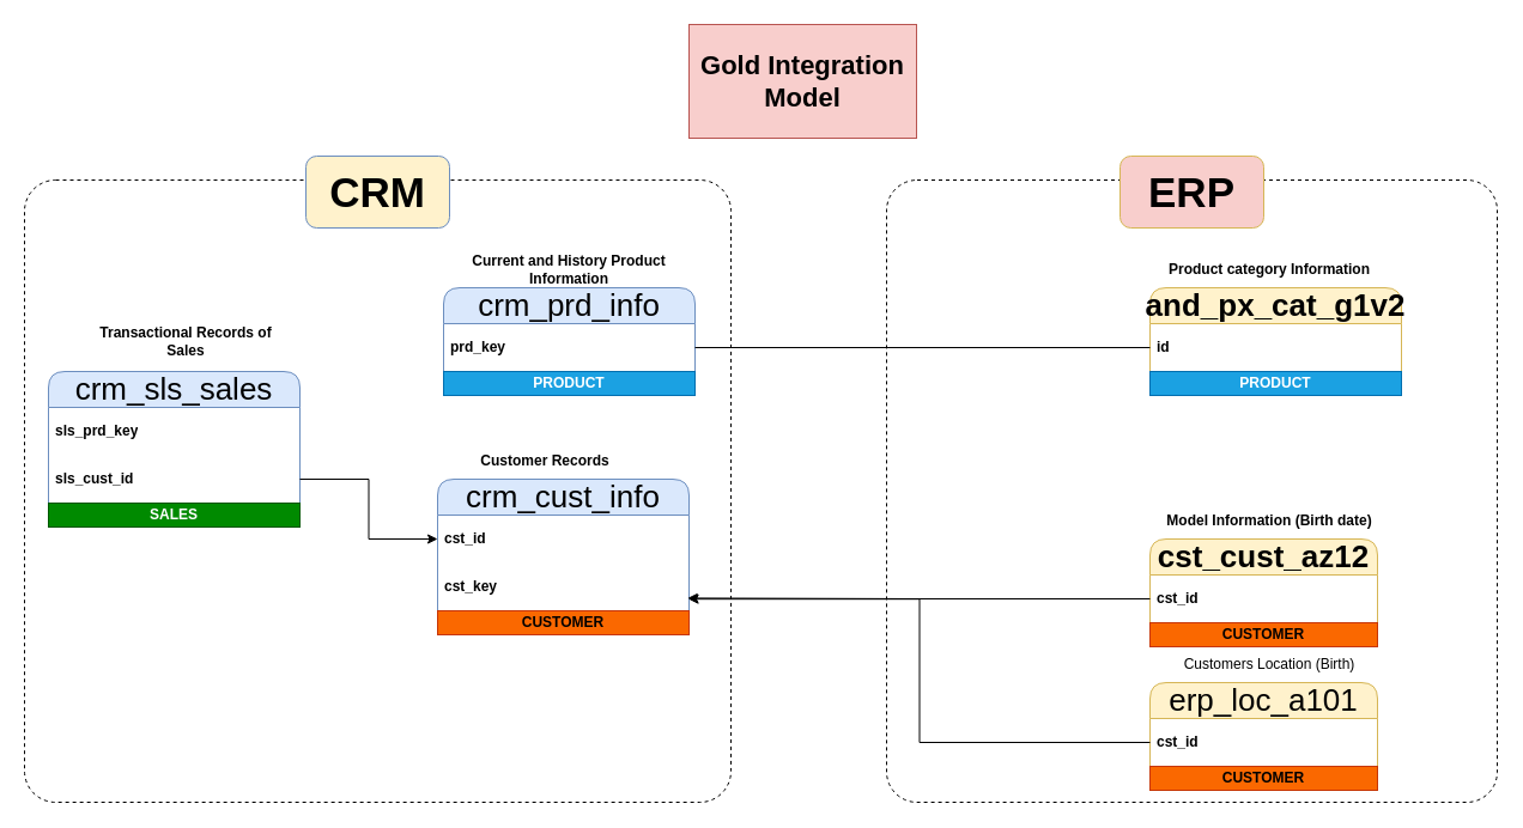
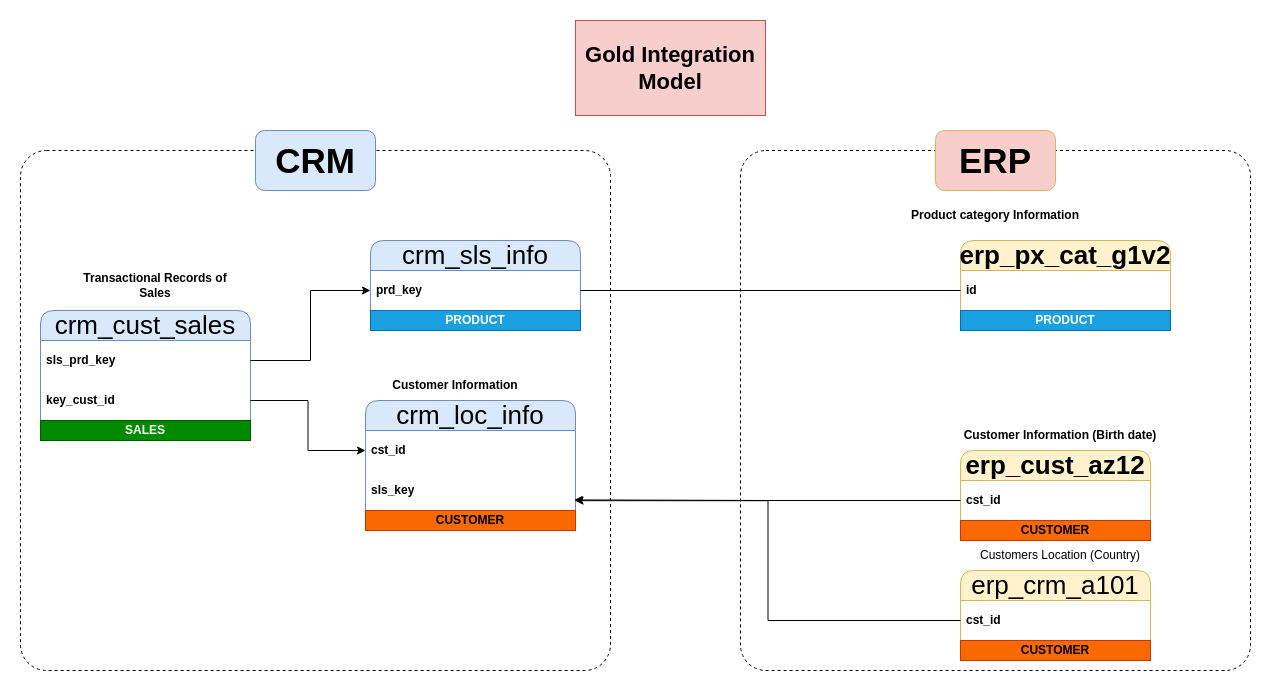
- <mxCell id="36" value="&lt;font style=&quot;font-size: 35px;&quot;&gt;&lt;b&gt;CRM&lt;/b&gt;&lt;/font&gt;" style="rounded=1;whiteSpace=wrap;html=1;fillColor=#fff2cc;strokeColor=#6c8ebf;" parent="1" vertex="1"><mxGeometry x="255" y="130" width="120" height="60" as="geometry" /></mxCell>
+ <mxCell id="36" value="&lt;font style=&quot;font-size: 35px;&quot;&gt;&lt;b&gt;CRM&lt;/b&gt;&lt;/font&gt;" style="rounded=1;whiteSpace=wrap;html=1;fillColor=#dae8fc;strokeColor=#6c8ebf;" parent="1" vertex="1"><mxGeometry x="255" y="130" width="120" height="60" as="geometry" /></mxCell>
- <mxCell id="13" value="Current and History Product Information" style="text;html=1;align=center;verticalAlign=middle;whiteSpace=wrap;rounded=1;fillColor=none;strokeColor=none;fontStyle=1" parent="1" vertex="1"><mxGeometry x="370" y="210" width="210" height="30" as="geometry" /></mxCell>
- <mxCell id="34" value="Product category Information" style="text;html=1;align=center;verticalAlign=middle;whiteSpace=wrap;rounded=1;fillColor=none;strokeColor=none;fontStyle=1" parent="1" vertex="1"><mxGeometry x="960" y="210" width="200" height="30" as="geometry" /></mxCell>
+ <mxCell id="34" value="Product category Information" style="text;html=1;align=center;verticalAlign=middle;whiteSpace=wrap;rounded=1;fillColor=none;strokeColor=none;fontStyle=1" parent="1" vertex="1"><mxGeometry x="895" y="200" width="200" height="30" as="geometry" /></mxCell>
- <mxCell id="10" value="crm_prd_info" style="swimlane;fontStyle=0;childLayout=stackLayout;horizontal=1;startSize=30;horizontalStack=0;resizeParent=1;resizeParentMax=0;resizeLast=0;collapsible=1;marginBottom=0;whiteSpace=wrap;html=1;rounded=1;fillColor=#dae8fc;strokeColor=#6c8ebf;fontSize=26;shadow=0;gradientColor=none;swimlaneFillColor=none;" parent="1" vertex="1"><mxGeometry x="370" y="240" width="210" height="90" as="geometry"><mxRectangle x="90" y="400" width="200" height="40" as="alternateBounds" /></mxGeometry></mxCell>
+ <mxCell id="10" value="crm_sls_info" style="swimlane;fontStyle=0;childLayout=stackLayout;horizontal=1;startSize=30;horizontalStack=0;resizeParent=1;resizeParentMax=0;resizeLast=0;collapsible=1;marginBottom=0;whiteSpace=wrap;html=1;rounded=1;fillColor=#dae8fc;strokeColor=#6c8ebf;fontSize=26;shadow=0;gradientColor=none;swimlaneFillColor=none;" parent="1" vertex="1"><mxGeometry x="370" y="240" width="210" height="90" as="geometry"><mxRectangle x="90" y="400" width="200" height="40" as="alternateBounds" /></mxGeometry></mxCell>
- <mxCell id="31" value="and_px_cat_g1v2" style="swimlane;fontStyle=1;childLayout=stackLayout;horizontal=1;startSize=30;horizontalStack=0;resizeParent=1;resizeParentMax=0;resizeLast=0;collapsible=1;marginBottom=0;whiteSpace=wrap;html=1;rounded=1;fillColor=#fff2cc;strokeColor=#d6b656;fontSize=26;shadow=0;swimlaneFillColor=none;" parent="1" vertex="1"><mxGeometry x="960" y="240" width="210" height="90" as="geometry"><mxRectangle x="90" y="400" width="200" height="40" as="alternateBounds" /></mxGeometry></mxCell>
+ <mxCell id="31" value="erp_px_cat_g1v2" style="swimlane;fontStyle=1;childLayout=stackLayout;horizontal=1;startSize=30;horizontalStack=0;resizeParent=1;resizeParentMax=0;resizeLast=0;collapsible=1;marginBottom=0;whiteSpace=wrap;html=1;rounded=1;fillColor=#fff2cc;strokeColor=#d6b656;fontSize=26;shadow=0;swimlaneFillColor=none;" parent="1" vertex="1"><mxGeometry x="960" y="240" width="210" height="90" as="geometry"><mxRectangle x="90" y="400" width="200" height="40" as="alternateBounds" /></mxGeometry></mxCell>
- <mxCell id="14" value="crm_sls_sales" style="swimlane;fontStyle=0;childLayout=stackLayout;horizontal=1;startSize=30;horizontalStack=0;resizeParent=1;resizeParentMax=0;resizeLast=0;collapsible=1;marginBottom=0;whiteSpace=wrap;html=1;rounded=1;fillColor=#dae8fc;strokeColor=#6c8ebf;fontSize=26;shadow=0;gradientColor=none;swimlaneFillColor=none;" parent="1" vertex="1"><mxGeometry x="40" y="310" width="210" height="130" as="geometry"><mxRectangle x="270" y="510" width="200" height="40" as="alternateBounds" /></mxGeometry></mxCell>
+ <mxCell id="14" value="crm_cust_sales" style="swimlane;fontStyle=0;childLayout=stackLayout;horizontal=1;startSize=30;horizontalStack=0;resizeParent=1;resizeParentMax=0;resizeLast=0;collapsible=1;marginBottom=0;whiteSpace=wrap;html=1;rounded=1;fillColor=#dae8fc;strokeColor=#6c8ebf;fontSize=26;shadow=0;gradientColor=none;swimlaneFillColor=none;" parent="1" vertex="1"><mxGeometry x="40" y="310" width="210" height="130" as="geometry"><mxRectangle x="270" y="510" width="200" height="40" as="alternateBounds" /></mxGeometry></mxCell>
+ <mxCell id="20" style="edgeStyle=orthogonalEdgeStyle;rounded=0;orthogonalLoop=1;jettySize=auto;html=1;entryX=0;entryY=0.5;entryDx=0;entryDy=0;" parent="1" source="15" target="11" edge="1"><mxGeometry relative="1" as="geometry" /></mxCell>
- <mxCell id="9" value="Customer Records" style="text;html=1;align=center;verticalAlign=middle;whiteSpace=wrap;rounded=1;fillColor=none;strokeColor=none;fontStyle=1" parent="1" vertex="1"><mxGeometry x="375" y="370" width="160" height="30" as="geometry" /></mxCell>
+ <mxCell id="9" value="Customer Information" style="text;html=1;align=center;verticalAlign=middle;whiteSpace=wrap;rounded=1;fillColor=none;strokeColor=none;fontStyle=1" parent="1" vertex="1"><mxGeometry x="375" y="370" width="160" height="30" as="geometry" /></mxCell>
- <mxCell id="16" value="sls_cust_id" style="text;strokeColor=none;fillColor=none;align=left;verticalAlign=middle;spacingLeft=4;spacingRight=4;overflow=hidden;points=[[0,0.5],[1,0.5]];portConstraint=eastwest;rotatable=0;whiteSpace=wrap;html=1;fontStyle=1" parent="14" vertex="1"><mxGeometry y="70" width="210" height="40" as="geometry" /></mxCell>
+ <mxCell id="16" value="key_cust_id" style="text;strokeColor=none;fillColor=none;align=left;verticalAlign=middle;spacingLeft=4;spacingRight=4;overflow=hidden;points=[[0,0.5],[1,0.5]];portConstraint=eastwest;rotatable=0;whiteSpace=wrap;html=1;fontStyle=1" parent="14" vertex="1"><mxGeometry y="70" width="210" height="40" as="geometry" /></mxCell>
- <mxCell id="5" value="crm_cust_info" style="swimlane;fontStyle=0;childLayout=stackLayout;horizontal=1;startSize=30;horizontalStack=0;resizeParent=1;resizeParentMax=0;resizeLast=0;collapsible=1;marginBottom=0;whiteSpace=wrap;html=1;rounded=1;fillColor=#dae8fc;strokeColor=#6c8ebf;fontSize=26;shadow=0;gradientColor=none;swimlaneFillColor=none;" parent="1" vertex="1"><mxGeometry x="365" y="400" width="210" height="130" as="geometry"><mxRectangle x="90" y="400" width="200" height="40" as="alternateBounds" /></mxGeometry></mxCell>
+ <mxCell id="5" value="crm_loc_info" style="swimlane;fontStyle=0;childLayout=stackLayout;horizontal=1;startSize=30;horizontalStack=0;resizeParent=1;resizeParentMax=0;resizeLast=0;collapsible=1;marginBottom=0;whiteSpace=wrap;html=1;rounded=1;fillColor=#dae8fc;strokeColor=#6c8ebf;fontSize=26;shadow=0;gradientColor=none;swimlaneFillColor=none;" parent="1" vertex="1"><mxGeometry x="365" y="400" width="210" height="130" as="geometry"><mxRectangle x="90" y="400" width="200" height="40" as="alternateBounds" /></mxGeometry></mxCell>
- <mxCell id="24" value="Model Information (Birth date)" style="text;html=1;align=center;verticalAlign=middle;whiteSpace=wrap;rounded=1;fillColor=none;strokeColor=none;fontStyle=1" parent="1" vertex="1"><mxGeometry x="960" y="420" width="200" height="30" as="geometry" /></mxCell>
+ <mxCell id="24" value="Customer Information (Birth date)" style="text;html=1;align=center;verticalAlign=middle;whiteSpace=wrap;rounded=1;fillColor=none;strokeColor=none;fontStyle=1" parent="1" vertex="1"><mxGeometry x="960" y="420" width="200" height="30" as="geometry" /></mxCell>
- <mxCell id="21" value="cst_cust_az12" style="swimlane;fontStyle=1;childLayout=stackLayout;horizontal=1;startSize=30;horizontalStack=0;resizeParent=1;resizeParentMax=0;resizeLast=0;collapsible=1;marginBottom=0;whiteSpace=wrap;html=1;rounded=1;fillColor=#fff2cc;strokeColor=#d6b656;fontSize=26;shadow=0;swimlaneFillColor=none;" parent="1" vertex="1"><mxGeometry x="960" y="450" width="190" height="90" as="geometry"><mxRectangle x="90" y="400" width="200" height="40" as="alternateBounds" /></mxGeometry></mxCell>
+ <mxCell id="21" value="erp_cust_az12" style="swimlane;fontStyle=1;childLayout=stackLayout;horizontal=1;startSize=30;horizontalStack=0;resizeParent=1;resizeParentMax=0;resizeLast=0;collapsible=1;marginBottom=0;whiteSpace=wrap;html=1;rounded=1;fillColor=#fff2cc;strokeColor=#d6b656;fontSize=26;shadow=0;swimlaneFillColor=none;" parent="1" vertex="1"><mxGeometry x="960" y="450" width="190" height="90" as="geometry"><mxRectangle x="90" y="400" width="200" height="40" as="alternateBounds" /></mxGeometry></mxCell>
- <mxCell id="7" value="cst_key" style="text;strokeColor=none;fillColor=none;align=left;verticalAlign=middle;spacingLeft=4;spacingRight=4;overflow=hidden;points=[[0,0.5],[1,0.5]];portConstraint=eastwest;rotatable=0;whiteSpace=wrap;html=1;fontStyle=1" parent="5" vertex="1"><mxGeometry y="70" width="210" height="40" as="geometry" /></mxCell>
+ <mxCell id="7" value="sls_key" style="text;strokeColor=none;fillColor=none;align=left;verticalAlign=middle;spacingLeft=4;spacingRight=4;overflow=hidden;points=[[0,0.5],[1,0.5]];portConstraint=eastwest;rotatable=0;whiteSpace=wrap;html=1;fontStyle=1" parent="5" vertex="1"><mxGeometry y="70" width="210" height="40" as="geometry" /></mxCell>
- <mxCell id="28" value="Customers Location (Birth)" style="text;html=1;align=center;verticalAlign=middle;whiteSpace=wrap;rounded=1;fillColor=none;strokeColor=none;" parent="1" vertex="1"><mxGeometry x="960" y="540" width="200" height="30" as="geometry" /></mxCell>
+ <mxCell id="28" value="Customers Location (Country)" style="text;html=1;align=center;verticalAlign=middle;whiteSpace=wrap;rounded=1;fillColor=none;strokeColor=none;" parent="1" vertex="1"><mxGeometry x="960" y="540" width="200" height="30" as="geometry" /></mxCell>
- <mxCell id="25" value="erp_loc_a101" style="swimlane;fontStyle=0;childLayout=stackLayout;horizontal=1;startSize=30;horizontalStack=0;resizeParent=1;resizeParentMax=0;resizeLast=0;collapsible=1;marginBottom=0;whiteSpace=wrap;html=1;rounded=1;fillColor=#fff2cc;strokeColor=#d6b656;fontSize=26;shadow=0;swimlaneFillColor=none;" parent="1" vertex="1"><mxGeometry x="960" y="570" width="190" height="90" as="geometry"><mxRectangle x="90" y="400" width="200" height="40" as="alternateBounds" /></mxGeometry></mxCell>
+ <mxCell id="25" value="erp_crm_a101" style="swimlane;fontStyle=0;childLayout=stackLayout;horizontal=1;startSize=30;horizontalStack=0;resizeParent=1;resizeParentMax=0;resizeLast=0;collapsible=1;marginBottom=0;whiteSpace=wrap;html=1;rounded=1;fillColor=#fff2cc;strokeColor=#d6b656;fontSize=26;shadow=0;swimlaneFillColor=none;" parent="1" vertex="1"><mxGeometry x="960" y="570" width="190" height="90" as="geometry"><mxRectangle x="90" y="400" width="200" height="40" as="alternateBounds" /></mxGeometry></mxCell>
